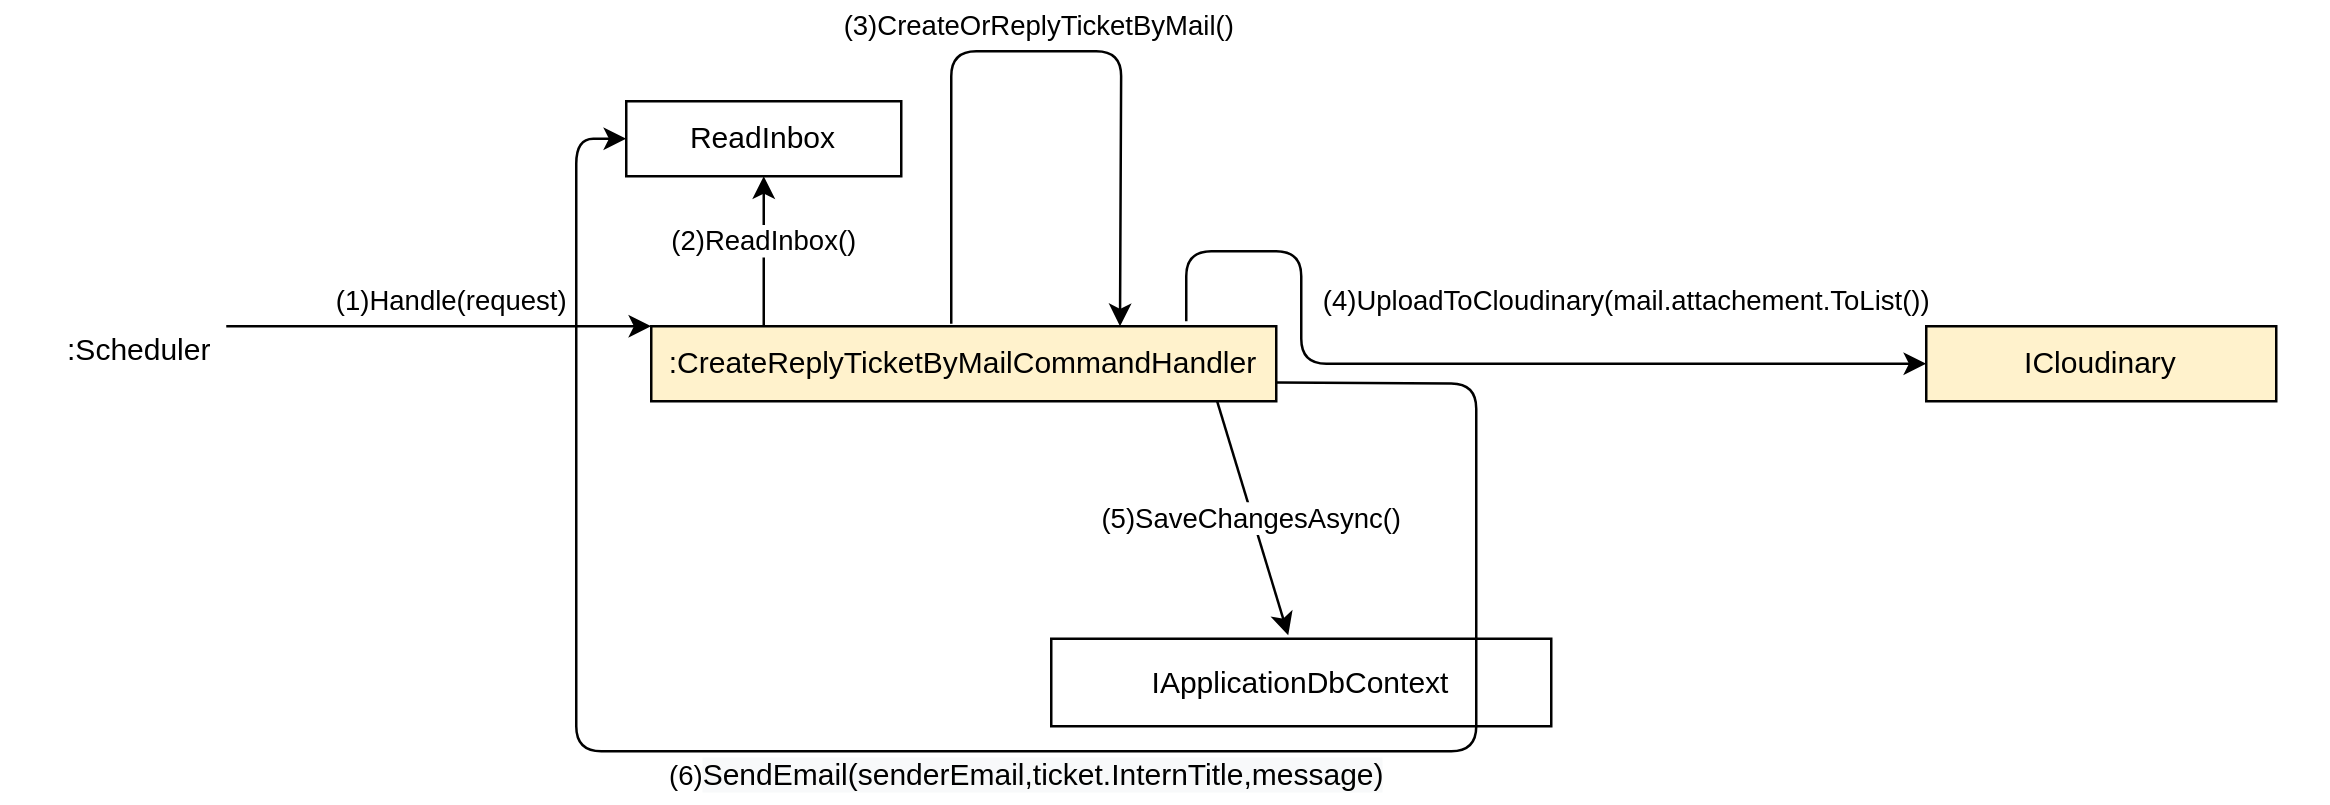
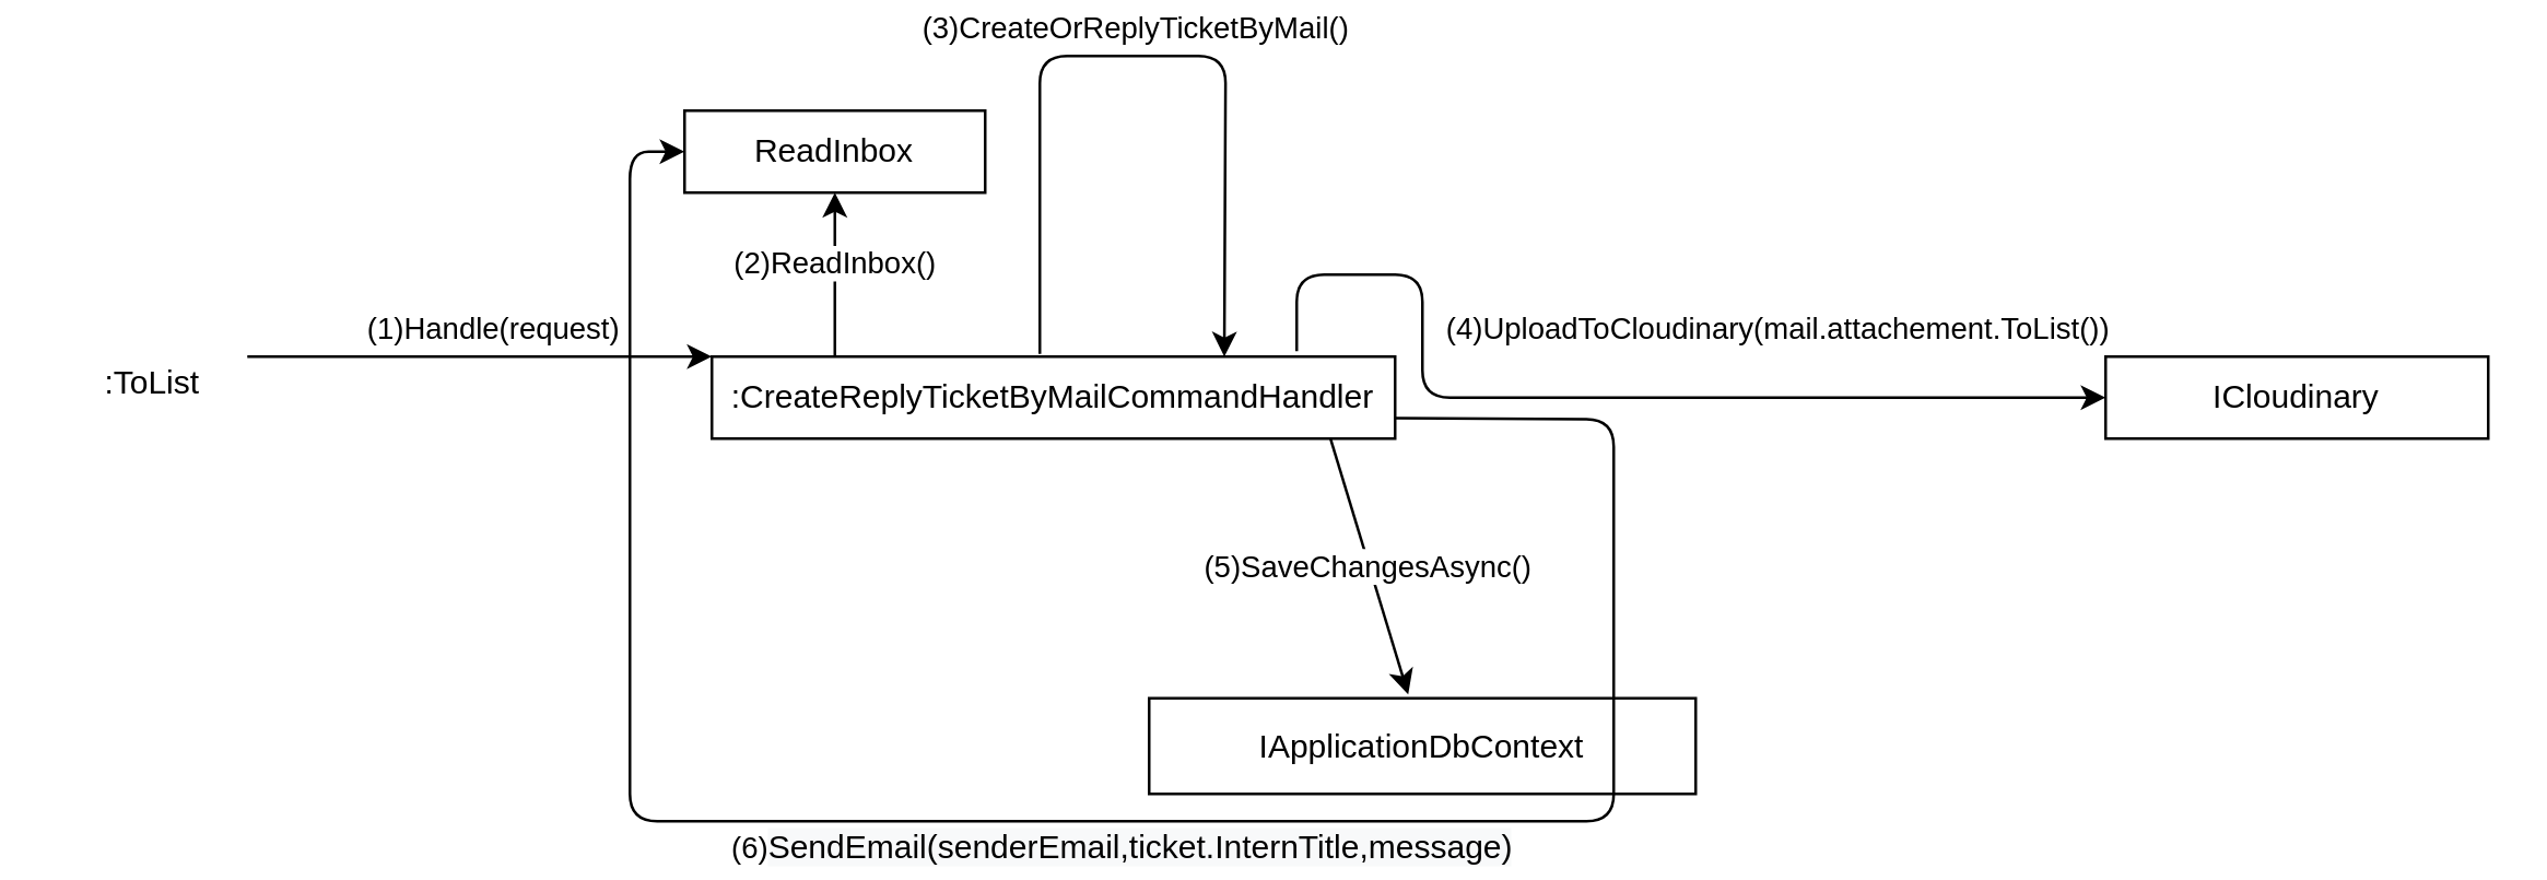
- <mxCell id="6" value=":Scheduler" style="text;html=1;align=center;verticalAlign=middle;resizable=0;points=[];autosize=1;" parent="1" vertex="1"><mxGeometry x="20" y="130" width="70" height="20" as="geometry" /></mxCell>
+ <mxCell id="6" value=":ToList" style="text;html=1;align=center;verticalAlign=middle;resizable=0;points=[];autosize=1;" parent="1" vertex="1"><mxGeometry x="20" y="130" width="70" height="20" as="geometry" /></mxCell>
- <mxCell id="3" value=":CreateReplyTicketByMailCommandHandler" style="rounded=0;whiteSpace=wrap;html=1;fillColor=#fff2cc;" parent="1" vertex="1"><mxGeometry x="260" y="130" width="250" height="30" as="geometry" /></mxCell>
+ <mxCell id="3" value=":CreateReplyTicketByMailCommandHandler" style="rounded=0;whiteSpace=wrap;html=1;" parent="1" vertex="1"><mxGeometry x="260" y="130" width="250" height="30" as="geometry" /></mxCell>
- <mxCell id="8" value="ICloudinary" style="rounded=0;whiteSpace=wrap;html=1;fillColor=#fff2cc;" parent="1" vertex="1"><mxGeometry x="770" y="130" width="140" height="30" as="geometry" /></mxCell>
+ <mxCell id="8" value="ICloudinary" style="rounded=0;whiteSpace=wrap;html=1;" parent="1" vertex="1"><mxGeometry x="770" y="130" width="140" height="30" as="geometry" /></mxCell>
